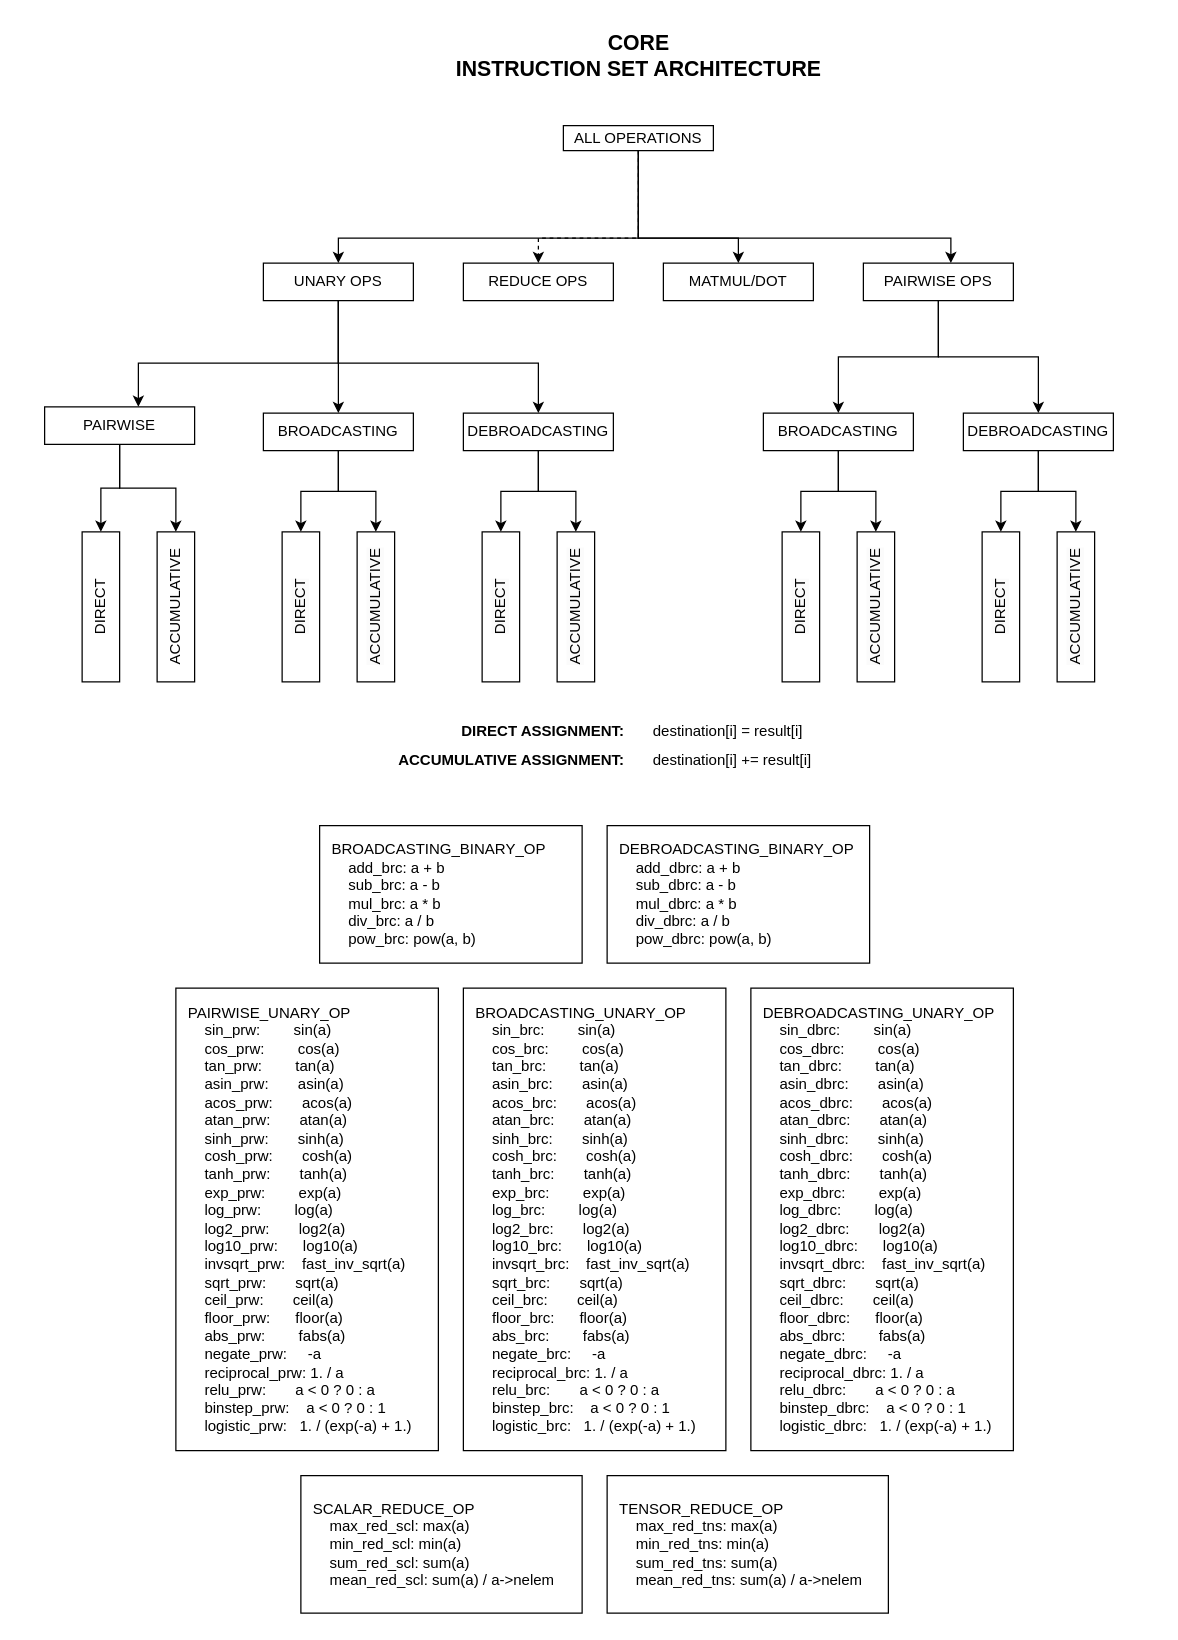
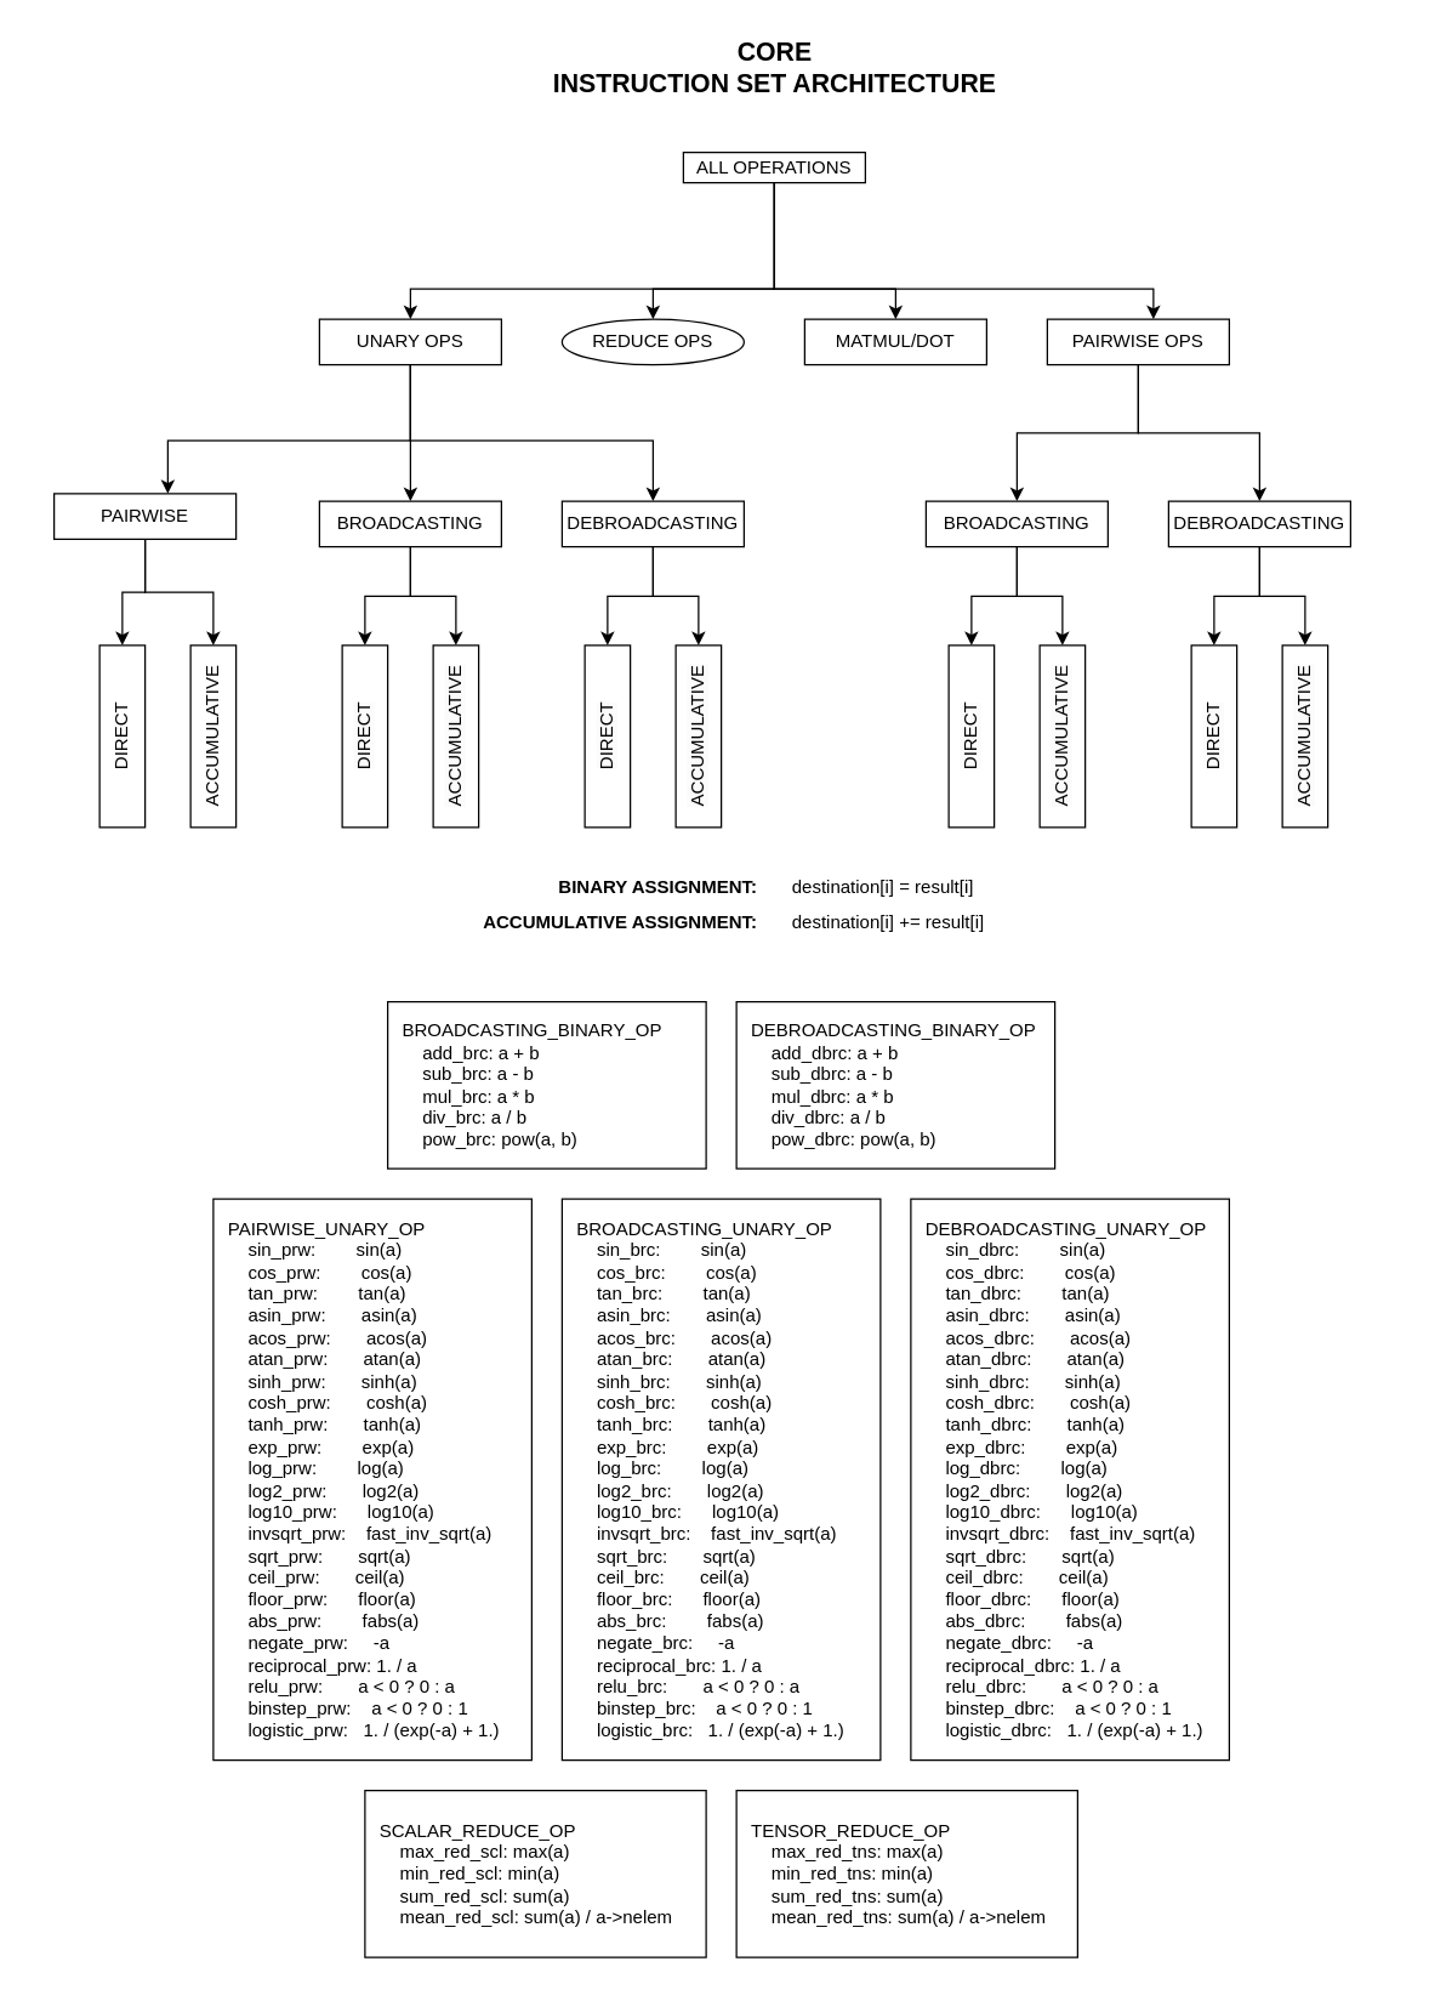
- <mxCell id="4" style="edgeStyle=orthogonalEdgeStyle;rounded=0;orthogonalLoop=1;jettySize=auto;html=1;dashed=1;" parent="1" source="6" target="12" edge="1"><mxGeometry relative="1" as="geometry"><Array as="points"><mxPoint x="510" y="190" /><mxPoint x="430" y="190" /></Array></mxGeometry></mxCell>
+ <mxCell id="4" style="edgeStyle=orthogonalEdgeStyle;rounded=0;orthogonalLoop=1;jettySize=auto;html=1;" parent="1" source="6" target="12" edge="1"><mxGeometry relative="1" as="geometry"><Array as="points"><mxPoint x="510" y="190" /><mxPoint x="430" y="190" /></Array></mxGeometry></mxCell>
- <mxCell id="12" value="REDUCE OPS" style="rounded=0;whiteSpace=wrap;html=1;" parent="1" vertex="1"><mxGeometry x="370" y="210" width="120" height="30" as="geometry" /></mxCell>
+ <mxCell id="12" value="REDUCE OPS" style="ellipse;whiteSpace=wrap;html=1;" parent="1" vertex="1"><mxGeometry x="370" y="210" width="120" height="30" as="geometry" /></mxCell>
- <mxCell id="42" value="&lt;div style=&quot;&quot;&gt;&lt;span style=&quot;background-color: initial;&quot;&gt;&lt;b&gt;DIRECT ASSIGNMENT:&lt;/b&gt;&lt;/span&gt;&lt;/div&gt;" style="text;html=1;align=right;verticalAlign=middle;resizable=0;points=[];autosize=1;strokeColor=none;fillColor=none;" parent="1" vertex="1"><mxGeometry x="350" y="570" width="150" height="30" as="geometry" /></mxCell>
+ <mxCell id="42" value="&lt;div style=&quot;&quot;&gt;&lt;span style=&quot;background-color: initial;&quot;&gt;&lt;b&gt;BINARY ASSIGNMENT:&lt;/b&gt;&lt;/span&gt;&lt;/div&gt;" style="text;html=1;align=right;verticalAlign=middle;resizable=0;points=[];autosize=1;strokeColor=none;fillColor=none;" parent="1" vertex="1"><mxGeometry x="350" y="570" width="150" height="30" as="geometry" /></mxCell>
